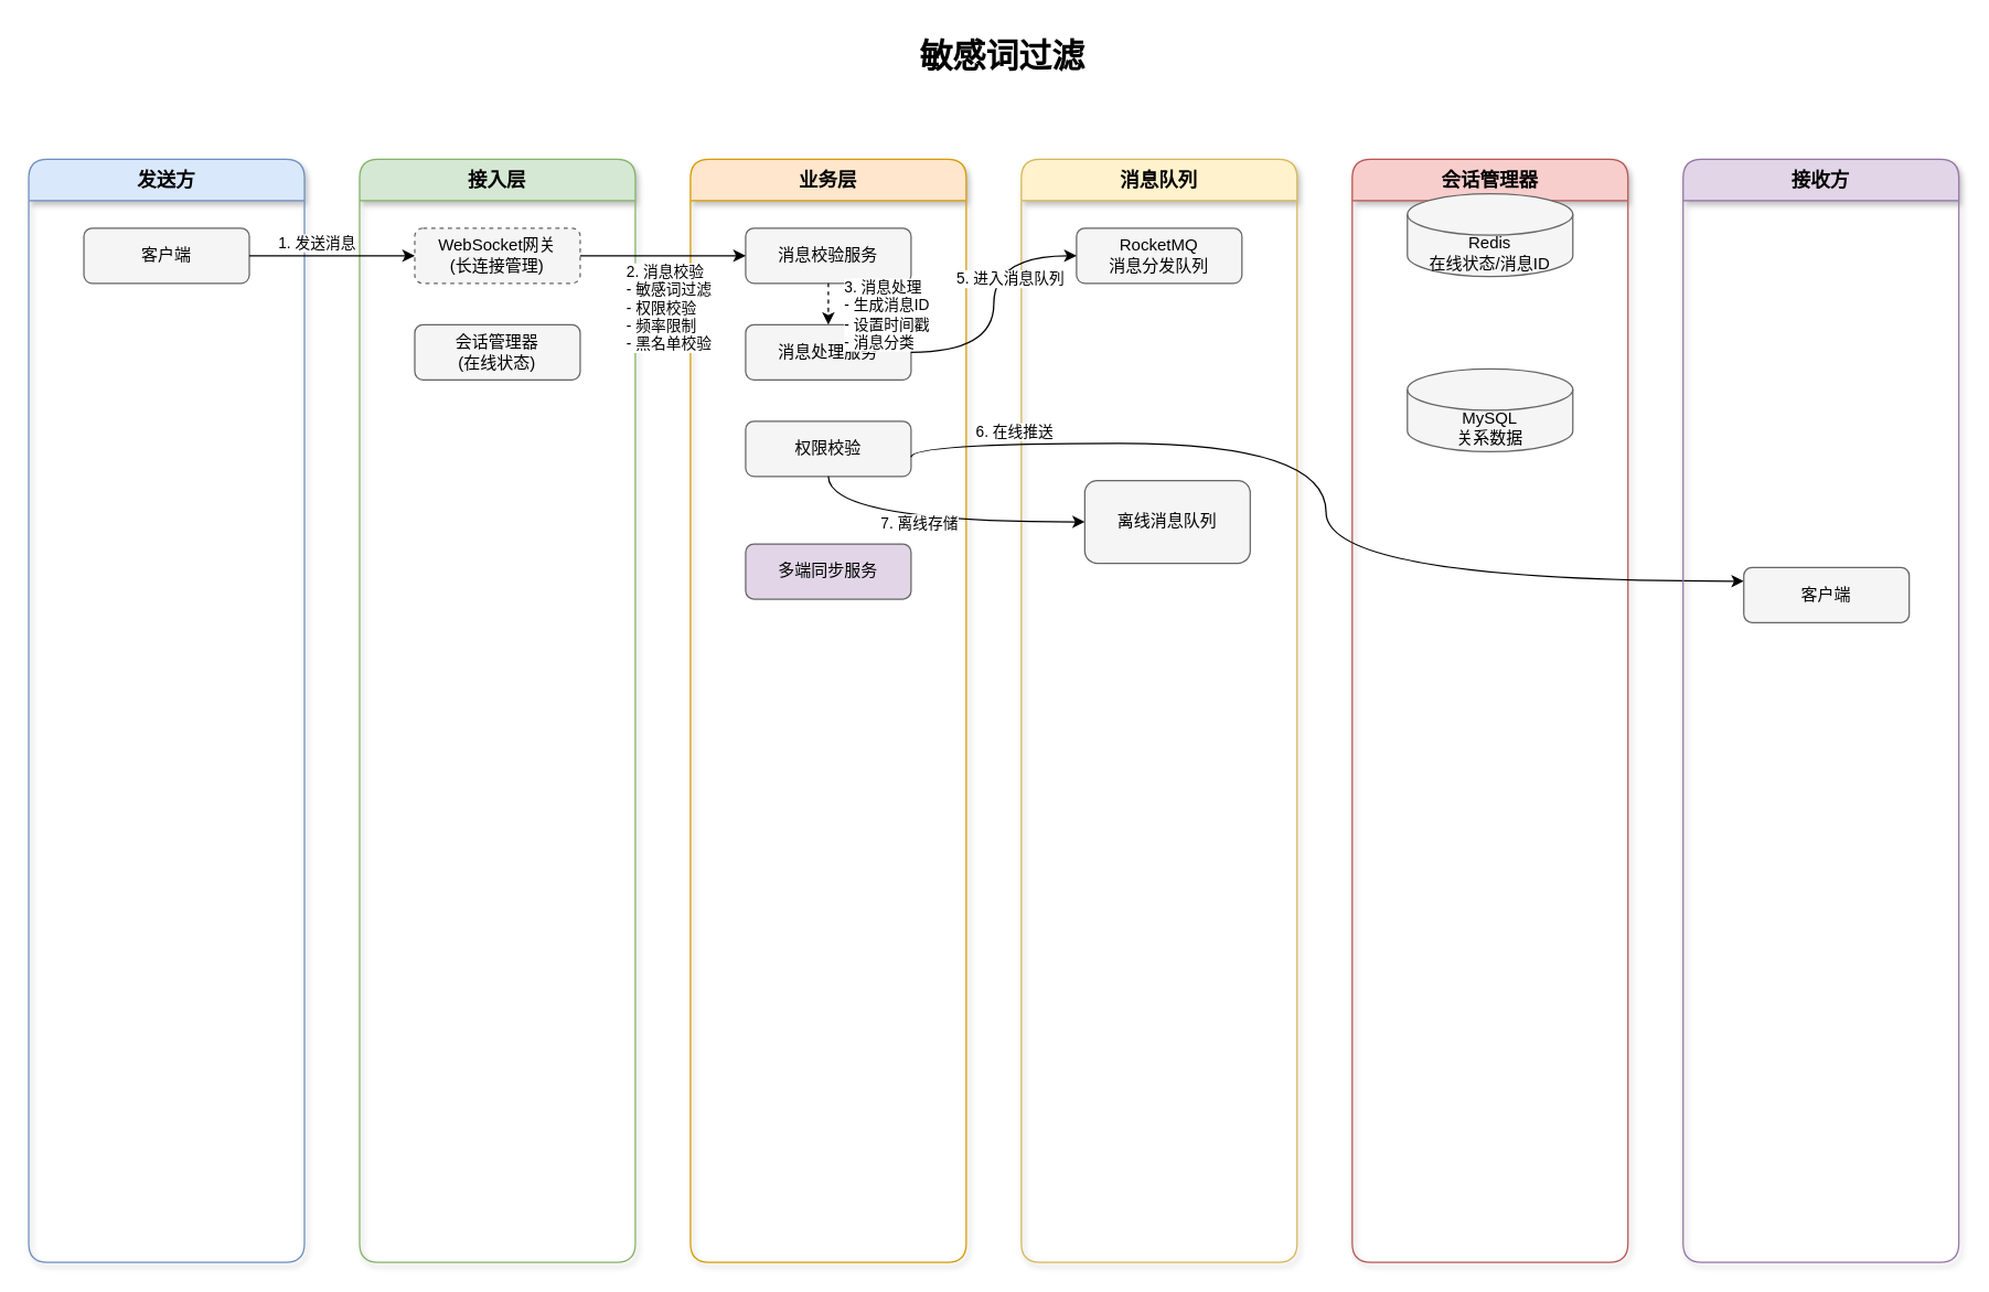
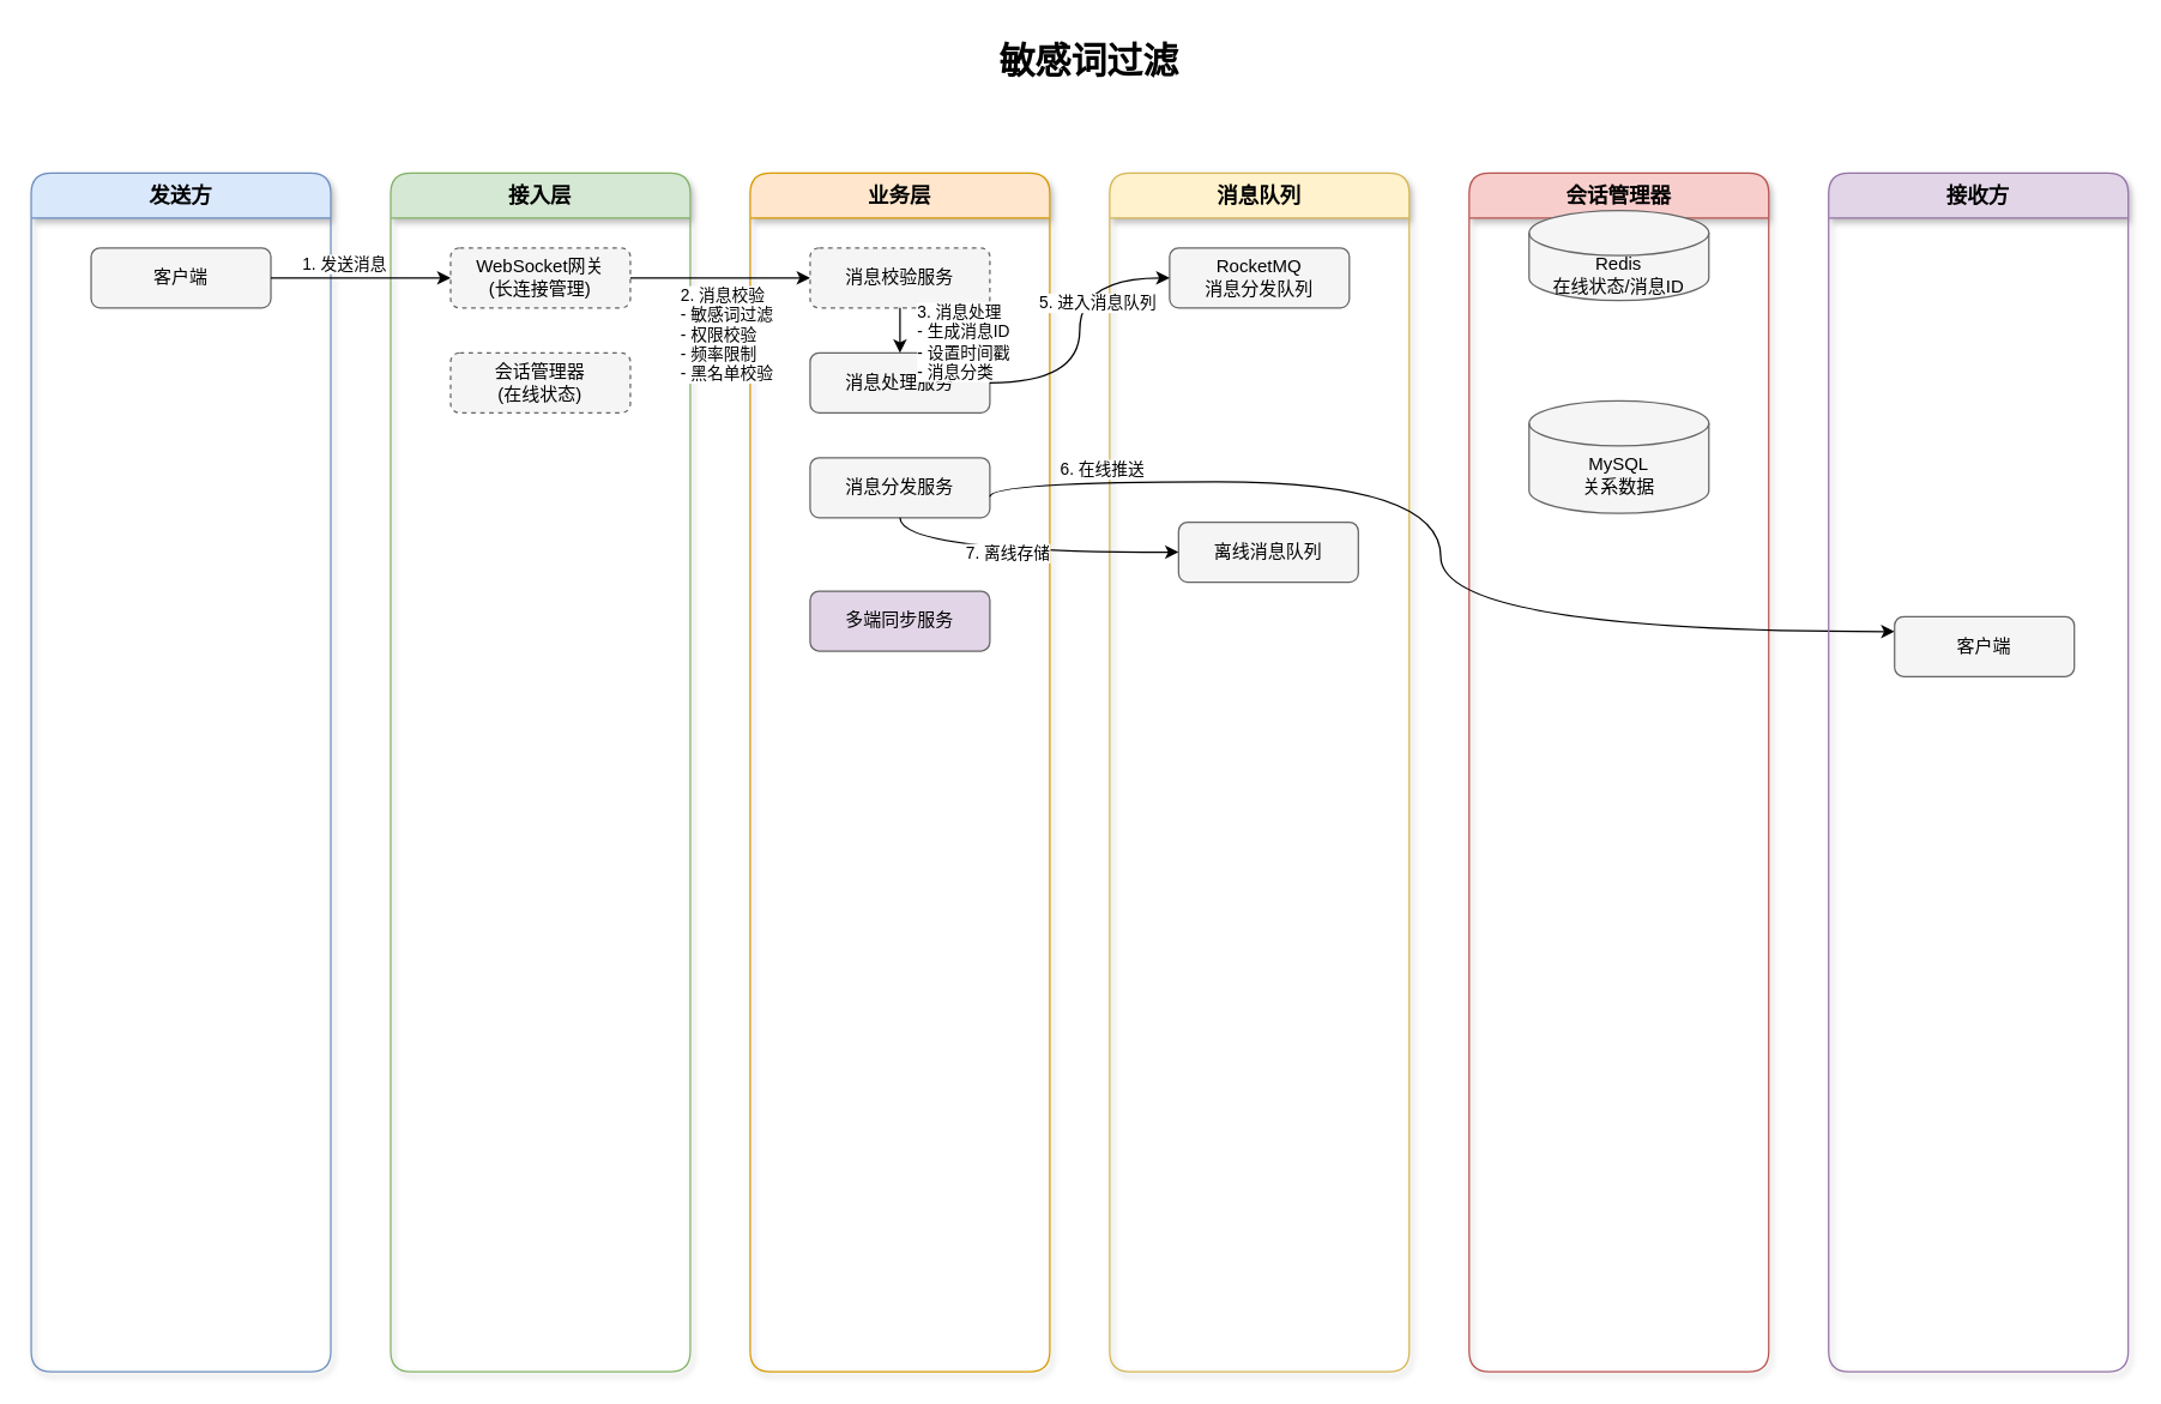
- <mxCell id="9" value="消息校验服务" style="rounded=1;whiteSpace=wrap;html=1;fillColor=#f5f5f5;strokeColor=#666666" parent="8" vertex="1"><mxGeometry x="40" y="50" width="120" height="40" as="geometry" /></mxCell>
+ <mxCell id="9" value="消息校验服务" style="rounded=1;whiteSpace=wrap;html=1;fillColor=#f5f5f5;strokeColor=#666666;dashed=1;" parent="8" vertex="1"><mxGeometry x="40" y="50" width="120" height="40" as="geometry" /></mxCell>
- <mxCell id="27" value="" style="endArrow=classic;html=1;rounded=1;exitX=0.5;exitY=1;exitDx=0;exitDy=0;entryX=0.5;entryY=0;entryDx=0;entryDy=0;edgeStyle=orthogonalEdgeStyle;curved=1;dashed=1;" parent="1" source="9" target="10" edge="1"><mxGeometry relative="1" as="geometry" /></mxCell>
+ <mxCell id="27" value="" style="endArrow=classic;html=1;rounded=1;exitX=0.5;exitY=1;exitDx=0;exitDy=0;entryX=0.5;entryY=0;entryDx=0;entryDy=0;edgeStyle=orthogonalEdgeStyle;curved=1" parent="1" source="9" target="10" edge="1"><mxGeometry relative="1" as="geometry" /></mxCell>
- <mxCell id="7" value="会话管理器&#10;(在线状态)" style="rounded=1;whiteSpace=wrap;html=1;fillColor=#f5f5f5;strokeColor=#666666" parent="5" vertex="1"><mxGeometry x="40" y="120" width="120" height="40" as="geometry" /></mxCell>
+ <mxCell id="7" value="会话管理器&#10;(在线状态)" style="rounded=1;whiteSpace=wrap;html=1;fillColor=#f5f5f5;strokeColor=#666666;dashed=1;" parent="5" vertex="1"><mxGeometry x="40" y="120" width="120" height="40" as="geometry" /></mxCell>
- <mxCell id="18" value="MySQL&#10;关系数据" style="shape=cylinder3;whiteSpace=wrap;html=1;boundedLbl=1;size=15;fillColor=#f5f5f5;strokeColor=#666666" parent="16" vertex="1"><mxGeometry x="40" y="152" width="120" height="60" as="geometry" /></mxCell>
+ <mxCell id="18" value="MySQL&#10;关系数据" style="shape=cylinder3;whiteSpace=wrap;html=1;boundedLbl=1;size=15;fillColor=#f5f5f5;strokeColor=#666666" parent="16" vertex="1"><mxGeometry x="40" y="152" width="120" height="75" as="geometry" /></mxCell>
- <mxCell id="11" value="权限校验" style="rounded=1;whiteSpace=wrap;html=1;fillColor=#f5f5f5;strokeColor=#666666" parent="8" vertex="1"><mxGeometry x="40" y="190" width="120" height="40" as="geometry" /></mxCell>
+ <mxCell id="11" value="消息分发服务" style="rounded=1;whiteSpace=wrap;html=1;fillColor=#f5f5f5;strokeColor=#666666" parent="8" vertex="1"><mxGeometry x="40" y="190" width="120" height="40" as="geometry" /></mxCell>
- <mxCell id="15" value="离线消息队列" style="rounded=1;whiteSpace=wrap;html=1;fillColor=#f5f5f5;strokeColor=#666666" parent="13" vertex="1"><mxGeometry x="46" y="233" width="120" height="60" as="geometry" /></mxCell>
+ <mxCell id="15" value="离线消息队列" style="rounded=1;whiteSpace=wrap;html=1;fillColor=#f5f5f5;strokeColor=#666666" parent="13" vertex="1"><mxGeometry x="46" y="233" width="120" height="40" as="geometry" /></mxCell>
